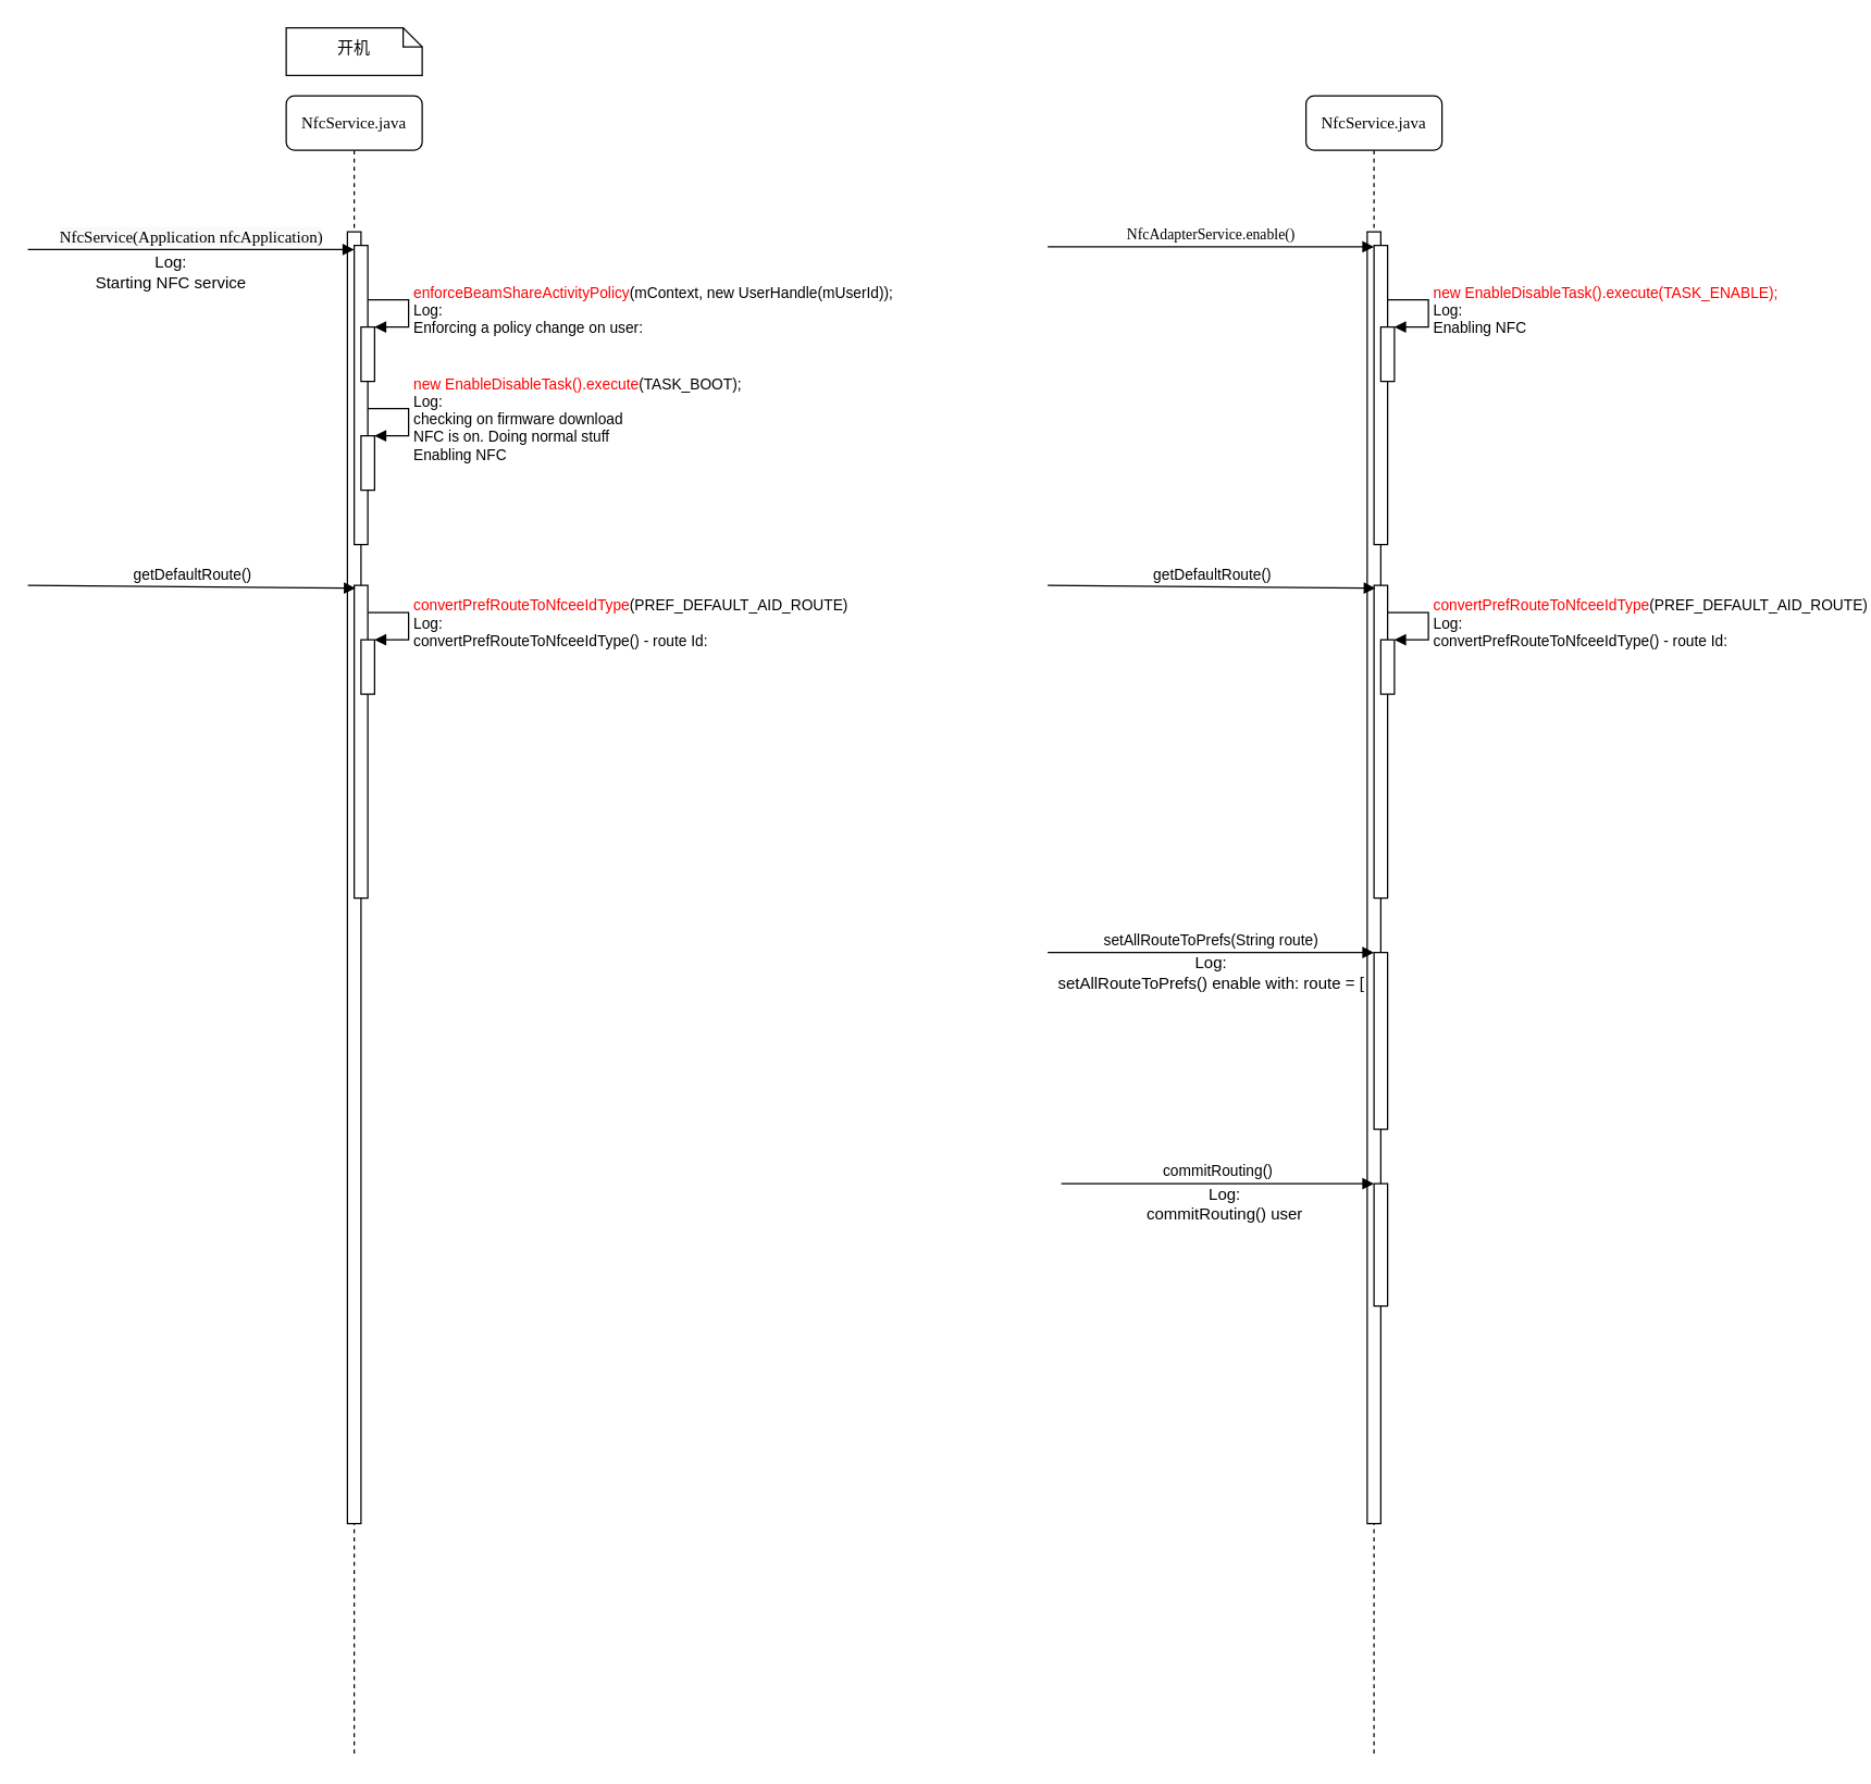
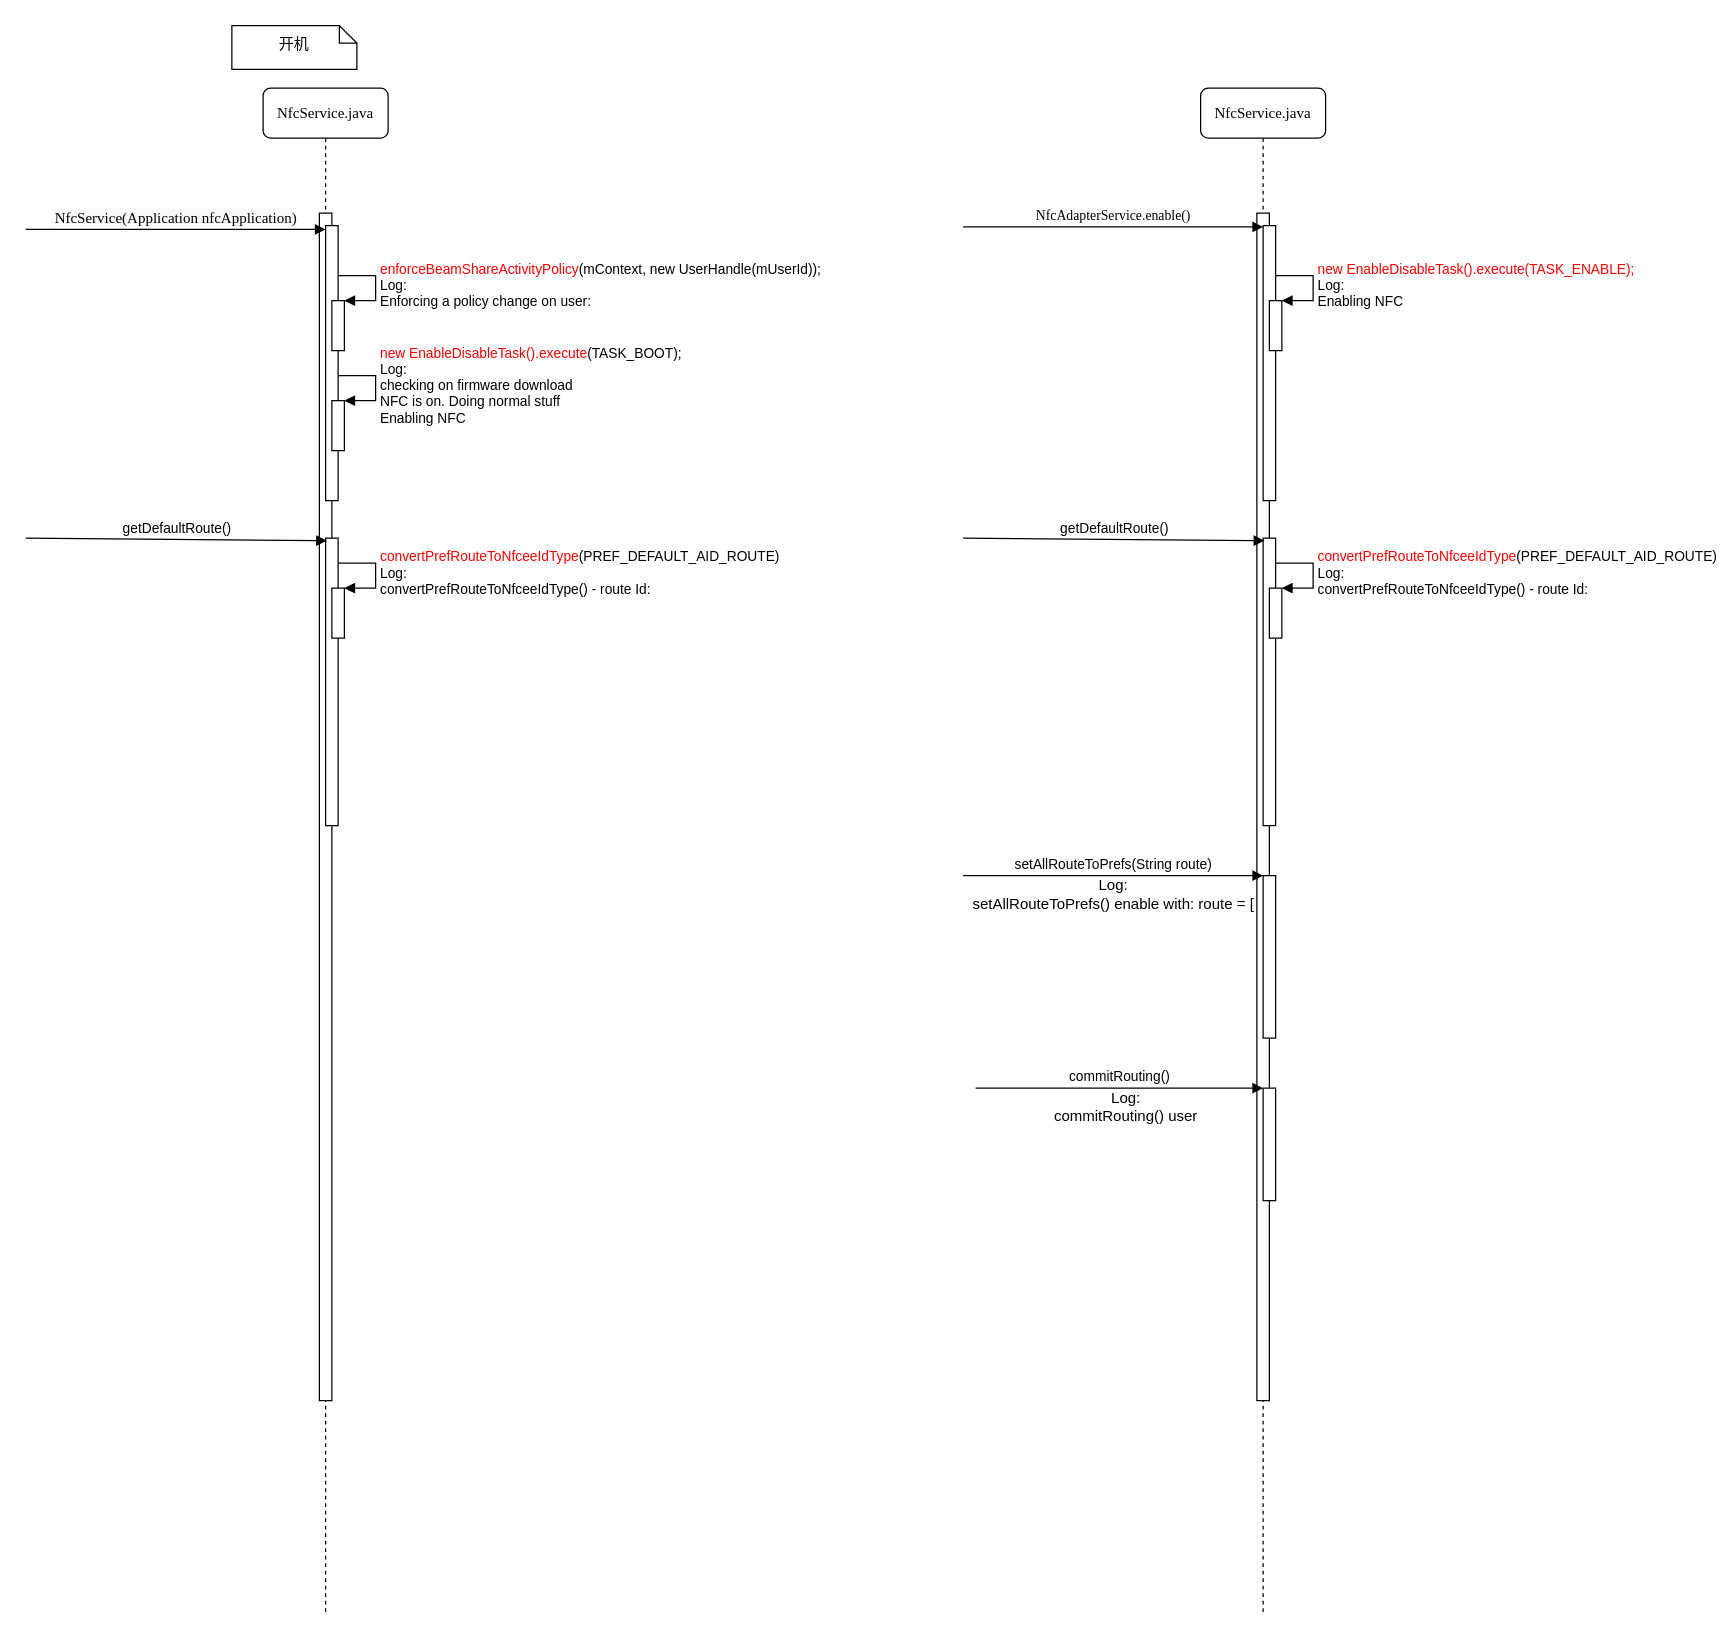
- <mxCell id="24" value="开机" style="shape=note;whiteSpace=wrap;html=1;size=14;verticalAlign=middle;align=center;spacingTop=-6;rounded=0;shadow=0;comic=0;labelBackgroundColor=none;strokeWidth=1;fontFamily=Verdana;fontSize=12;labelPosition=center;verticalLabelPosition=middle;" parent="1" vertex="1"><mxGeometry x="210" y="20" width="100" height="35" as="geometry" /></mxCell>
+ <mxCell id="24" value="开机" style="shape=note;whiteSpace=wrap;html=1;size=14;verticalAlign=middle;align=center;spacingTop=-6;rounded=0;shadow=0;comic=0;labelBackgroundColor=none;strokeWidth=1;fontFamily=Verdana;fontSize=12;labelPosition=center;verticalLabelPosition=middle;" parent="1" vertex="1"><mxGeometry x="185" y="20" width="100" height="35" as="geometry" /></mxCell>
- <mxCell id="27" value="&lt;font color=&quot;#000000&quot;&gt;Log:&lt;br&gt;Starting NFC service&lt;br&gt;&lt;/font&gt;" style="text;html=1;resizable=0;autosize=1;align=center;verticalAlign=middle;points=[];fillColor=none;strokeColor=none;rounded=0;fontColor=#FF0000;" parent="1" vertex="1"><mxGeometry x="60" y="185" width="130" height="30" as="geometry" /></mxCell>
